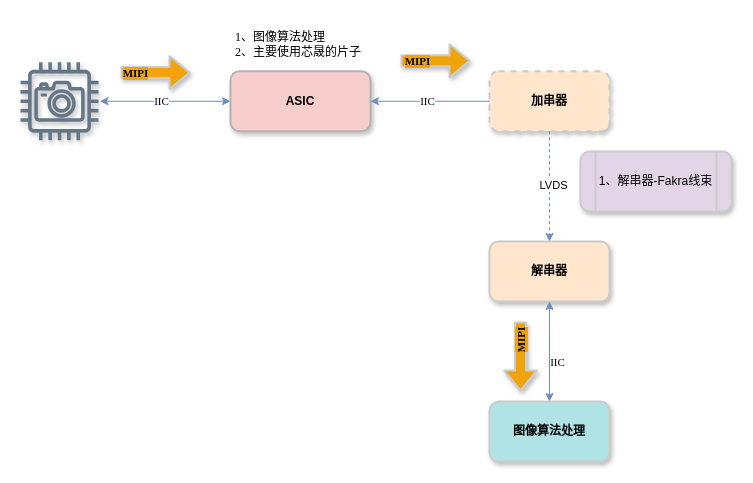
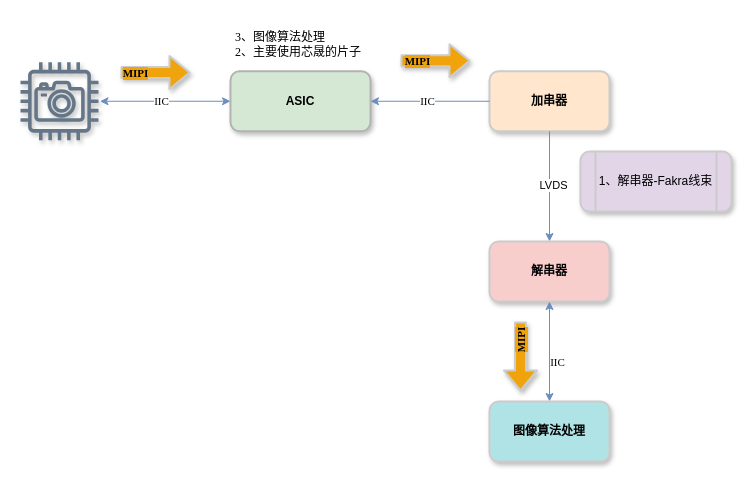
- <mxCell id="22" value="&lt;h1&gt;&lt;/h1&gt;1、图像算法处理&lt;br&gt;2、主要使用芯晟的片子&lt;span style=&quot;font-size: 12px;&quot;&gt;&lt;br&gt;&lt;/span&gt;&lt;span style=&quot;font-size: 12pt; line-height: 150%;&quot;&gt;&lt;/span&gt;" style="text;html=1;strokeColor=none;fillColor=none;spacing=5;spacingTop=-20;whiteSpace=wrap;overflow=hidden;rounded=0;horizontal=1;verticalAlign=middle;fontFamily=Comic Sans MS;" vertex="1" parent="1"><mxGeometry x="230" y="20.75" width="155" height="50" as="geometry" /></mxCell>
+ <mxCell id="22" value="&lt;h1&gt;&lt;/h1&gt;3、图像算法处理&lt;br&gt;2、主要使用芯晟的片子&lt;span style=&quot;font-size: 12px;&quot;&gt;&lt;br&gt;&lt;/span&gt;&lt;span style=&quot;font-size: 12pt; line-height: 150%;&quot;&gt;&lt;/span&gt;" style="text;html=1;strokeColor=none;fillColor=none;spacing=5;spacingTop=-20;whiteSpace=wrap;overflow=hidden;rounded=0;horizontal=1;verticalAlign=middle;fontFamily=Comic Sans MS;" vertex="1" parent="1"><mxGeometry x="230" y="20.75" width="155" height="50" as="geometry" /></mxCell>
- <mxCell id="2" value="&lt;b&gt;ASIC&lt;/b&gt;&lt;b&gt;&lt;br&gt;&lt;/b&gt;" style="rounded=1;whiteSpace=wrap;html=1;fillColor=#f8cecc;strokeColor=#B3B3B3;glass=0;shadow=1;strokeWidth=2;" vertex="1" parent="1"><mxGeometry x="230" y="70.75" width="140" height="60" as="geometry" /></mxCell>
+ <mxCell id="2" value="&lt;b&gt;ASIC&lt;/b&gt;&lt;b&gt;&lt;br&gt;&lt;/b&gt;" style="rounded=1;whiteSpace=wrap;html=1;fillColor=#d5e8d4;strokeColor=#B3B3B3;glass=0;shadow=1;strokeWidth=2;" vertex="1" parent="1"><mxGeometry x="230" y="70.75" width="140" height="60" as="geometry" /></mxCell>
- <mxCell id="3" value="&lt;b&gt;加串器&lt;/b&gt;" style="rounded=1;whiteSpace=wrap;html=1;fillColor=#ffe6cc;strokeColor=#CCCCCC;glass=0;shadow=1;strokeWidth=2;dashed=1;" vertex="1" parent="1"><mxGeometry x="489" y="70.75" width="120" height="60" as="geometry" /></mxCell>
+ <mxCell id="3" value="&lt;b&gt;加串器&lt;/b&gt;" style="rounded=1;whiteSpace=wrap;html=1;fillColor=#ffe6cc;strokeColor=#CCCCCC;glass=0;shadow=1;strokeWidth=2;" vertex="1" parent="1"><mxGeometry x="489" y="70.75" width="120" height="60" as="geometry" /></mxCell>
- <mxCell id="10" value="" style="endArrow=classic;html=1;rounded=0;fillColor=#dae8fc;gradientColor=#7ea6e0;strokeColor=#6c8ebf;dashed=1;" edge="1" parent="1" source="3" target="12"><mxGeometry width="50" height="50" relative="1" as="geometry"><mxPoint x="680" y="121" as="sourcePoint" /><mxPoint x="710" y="231" as="targetPoint" /><Array as="points" /></mxGeometry></mxCell>
+ <mxCell id="10" value="" style="endArrow=classic;html=1;rounded=0;fillColor=#dae8fc;gradientColor=#7ea6e0;strokeColor=#6c8ebf;" edge="1" parent="1" source="3" target="12"><mxGeometry width="50" height="50" relative="1" as="geometry"><mxPoint x="680" y="121" as="sourcePoint" /><mxPoint x="710" y="231" as="targetPoint" /><Array as="points" /></mxGeometry></mxCell>
- <mxCell id="12" value="&lt;b&gt;解串器&lt;/b&gt;" style="rounded=1;whiteSpace=wrap;html=1;fillColor=#ffe6cc;strokeColor=#CCCCCC;glass=0;shadow=1;strokeWidth=2;" vertex="1" parent="1"><mxGeometry x="489" y="241" width="120" height="60" as="geometry" /></mxCell>
+ <mxCell id="12" value="&lt;b&gt;解串器&lt;/b&gt;" style="rounded=1;whiteSpace=wrap;html=1;fillColor=#f8cecc;strokeColor=#CCCCCC;glass=0;shadow=1;strokeWidth=2;" vertex="1" parent="1"><mxGeometry x="489" y="241" width="120" height="60" as="geometry" /></mxCell>
